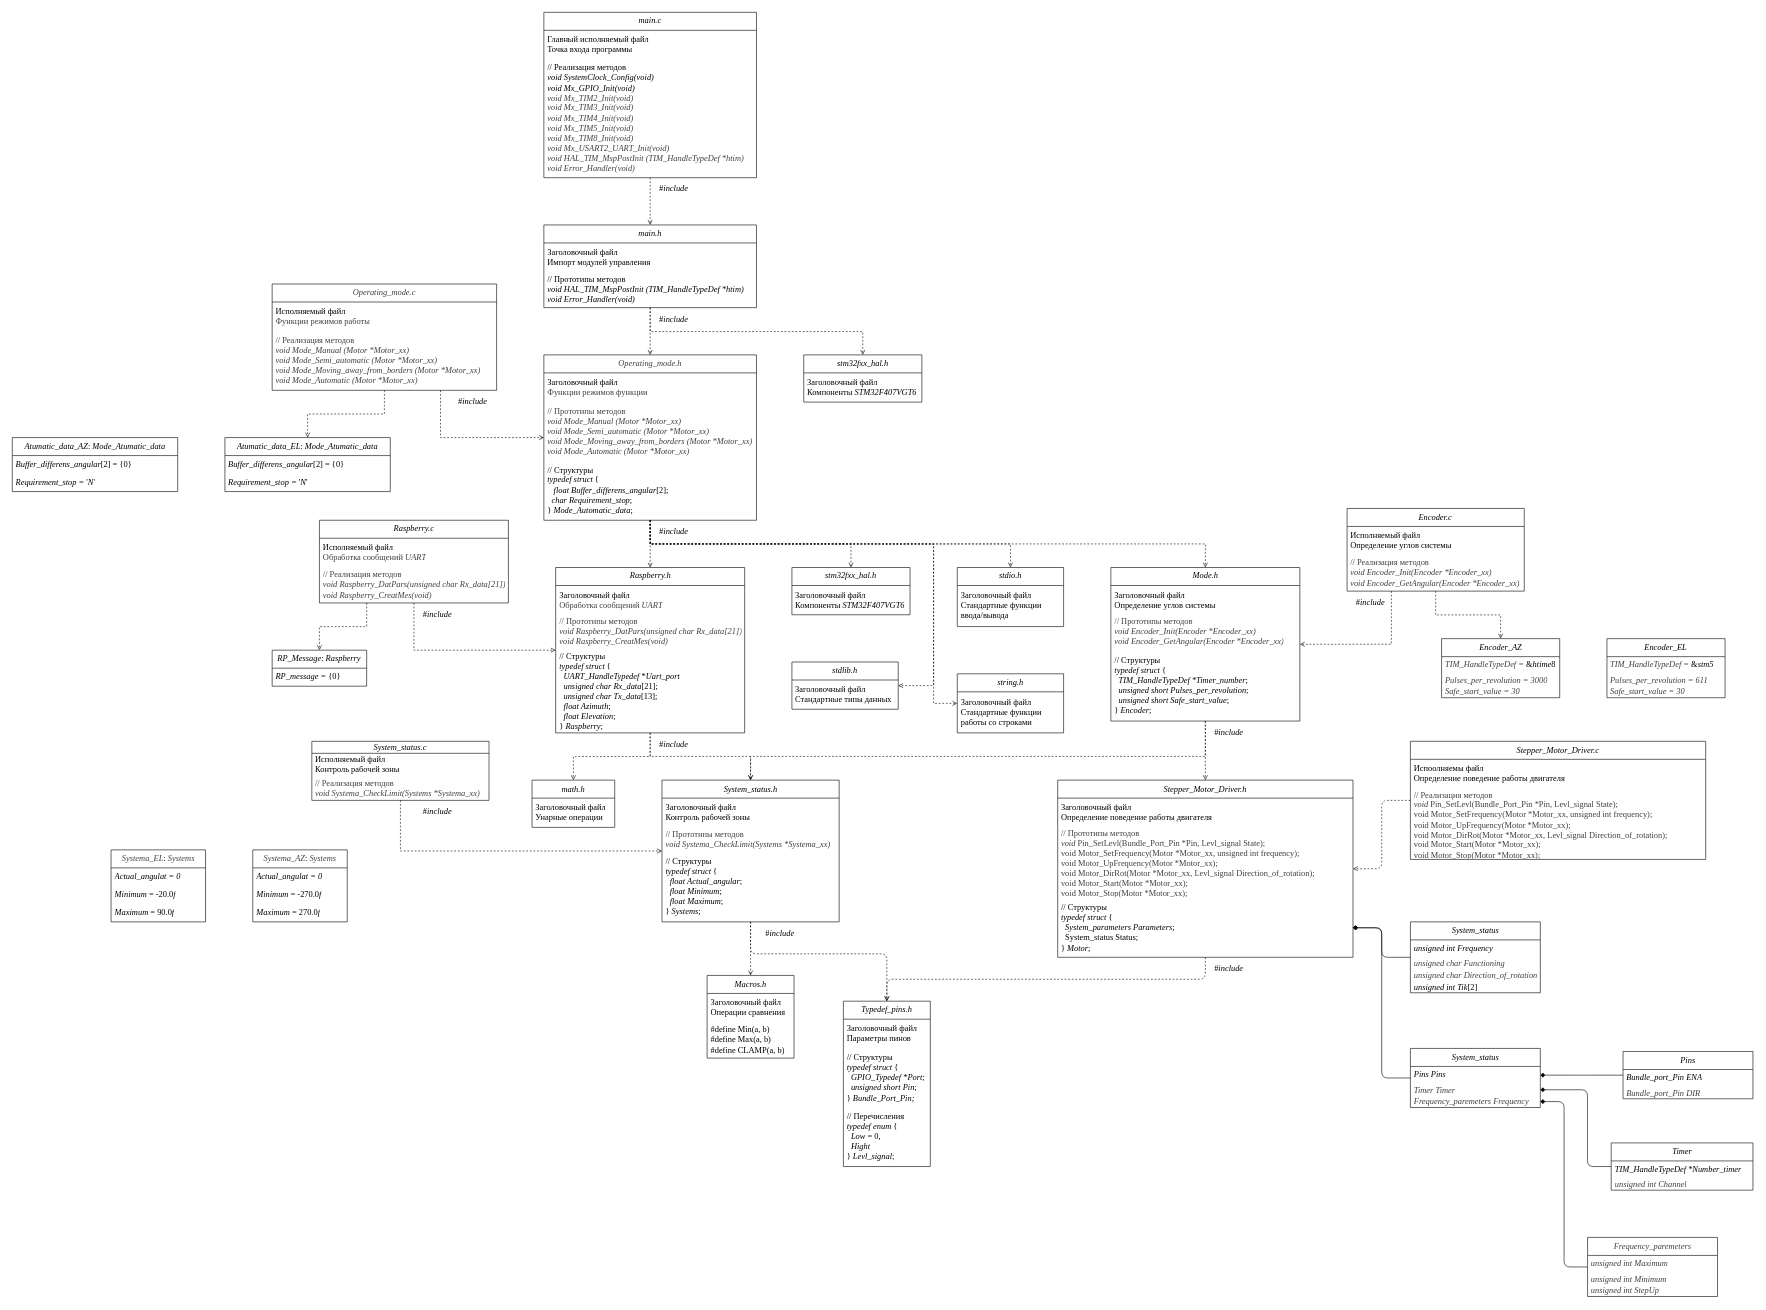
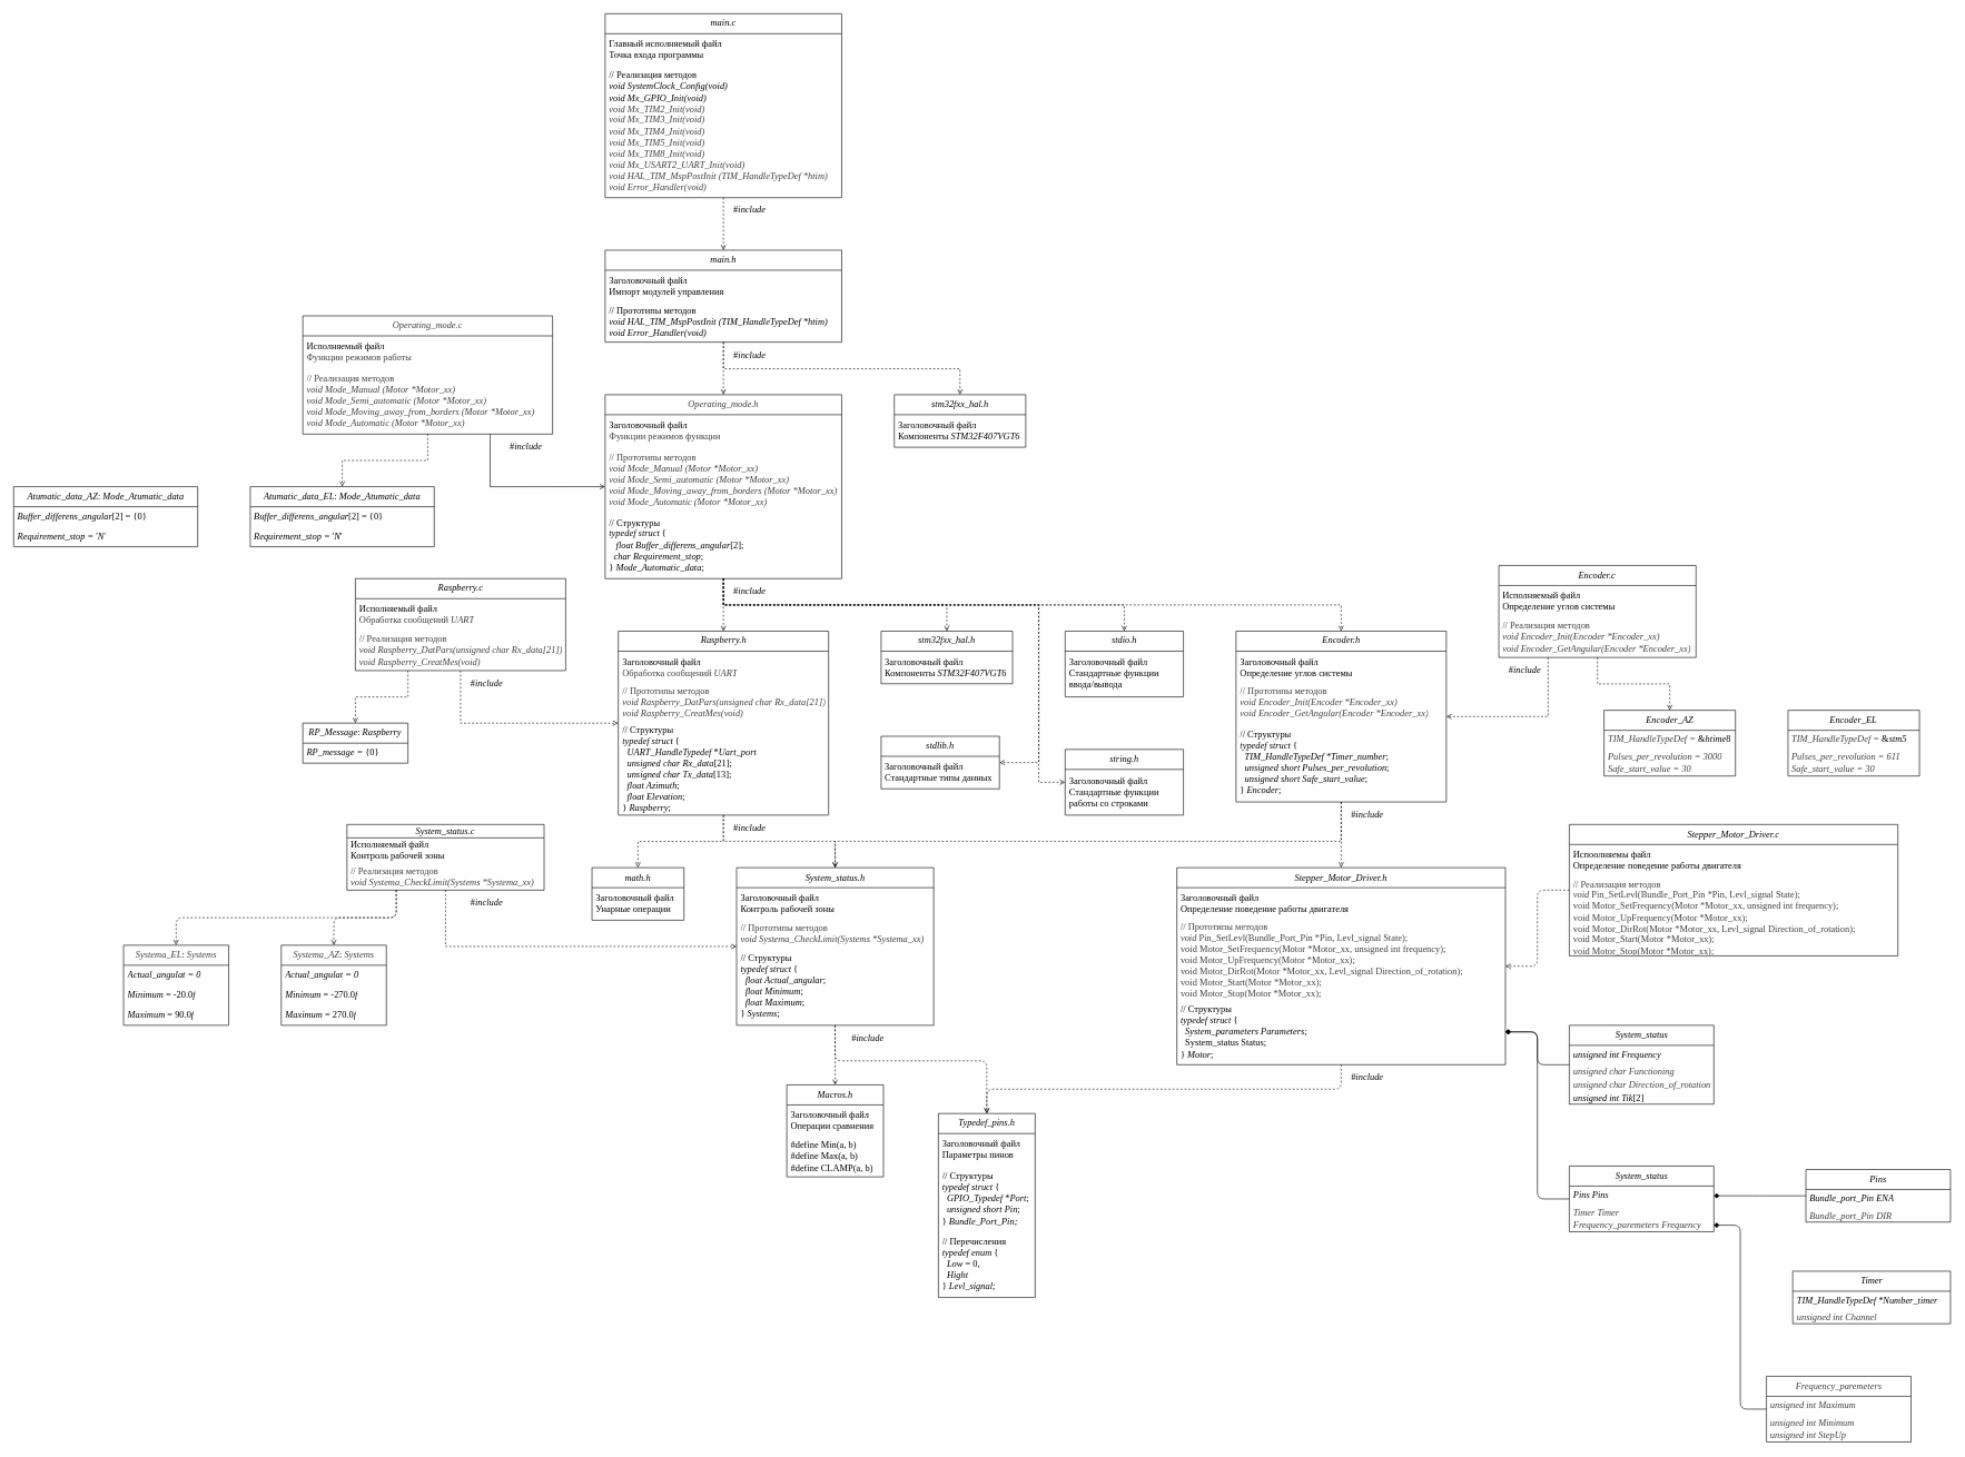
- <mxCell id="15" style="edgeStyle=orthogonalEdgeStyle;html=1;entryX=0;entryY=0.5;entryDx=0;entryDy=0;dashed=1;endArrow=open;endFill=0;exitX=0.75;exitY=1;exitDx=0;exitDy=0;fontSize=14;fontFamily=Times New Roman;rounded=0;" parent="1" source="17" target="26" edge="1"><mxGeometry relative="1" as="geometry"><mxPoint x="630.34" y="649.96" as="sourcePoint" /></mxGeometry></mxCell>
+ <mxCell id="15" style="edgeStyle=orthogonalEdgeStyle;html=1;entryX=0;entryY=0.5;entryDx=0;entryDy=0;dashed=0;endArrow=open;endFill=0;exitX=0.75;exitY=1;exitDx=0;exitDy=0;fontSize=14;fontFamily=Times New Roman;rounded=0;" parent="1" source="17" target="26" edge="1"><mxGeometry relative="1" as="geometry"><mxPoint x="630.34" y="649.96" as="sourcePoint" /></mxGeometry></mxCell>
- <mxCell id="39" value="&lt;i&gt;Mode.h&lt;/i&gt;" style="swimlane;fontStyle=0;childLayout=stackLayout;horizontal=1;startSize=30;horizontalStack=0;resizeParent=1;resizeParentMax=0;resizeLast=0;collapsible=1;marginBottom=0;whiteSpace=wrap;html=1;fontSize=14;fontFamily=Times New Roman;rounded=0;" parent="1" vertex="1"><mxGeometry x="1850.7" y="945.19" width="314.96" height="255.9" as="geometry"><mxRectangle x="1882.7" y="970.19" width="98.425" height="39.37" as="alternateBounds" /></mxGeometry></mxCell>
+ <mxCell id="39" value="&lt;i&gt;Encoder.h&lt;/i&gt;" style="swimlane;fontStyle=0;childLayout=stackLayout;horizontal=1;startSize=30;horizontalStack=0;resizeParent=1;resizeParentMax=0;resizeLast=0;collapsible=1;marginBottom=0;whiteSpace=wrap;html=1;fontSize=14;fontFamily=Times New Roman;rounded=0;" parent="1" vertex="1"><mxGeometry x="1850.7" y="945.19" width="314.96" height="255.9" as="geometry"><mxRectangle x="1882.7" y="970.19" width="98.425" height="39.37" as="alternateBounds" /></mxGeometry></mxCell>
+ <mxCell id="92" style="edgeStyle=orthogonalEdgeStyle;html=1;entryX=0.5;entryY=0;entryDx=0;entryDy=0;exitX=0.25;exitY=1;exitDx=0;exitDy=0;dashed=1;endArrow=open;endFill=0;" edge="1" parent="1" source="93" target="101"><mxGeometry relative="1" as="geometry"><mxPoint x="401.07" y="1352.95" as="targetPoint" /></mxGeometry></mxCell>
+ <mxCell id="91" style="edgeStyle=orthogonalEdgeStyle;html=1;entryX=0.5;entryY=0;entryDx=0;entryDy=0;exitX=0.25;exitY=1;exitDx=0;exitDy=0;dashed=1;endArrow=open;endFill=0;" edge="1" parent="1" source="93" target="97"><mxGeometry relative="1" as="geometry" /></mxCell>
- <mxCell id="138" style="edgeStyle=orthogonalEdgeStyle;html=1;entryX=1;entryY=0.5;entryDx=0;entryDy=0;exitX=0;exitY=0.5;exitDx=0;exitDy=0;endArrow=diamond;endFill=1;" edge="1" parent="1" source="139" target="131"><mxGeometry relative="1" as="geometry"><Array as="points"><mxPoint x="2645" y="1944" /><mxPoint x="2645" y="1816" /></Array></mxGeometry></mxCell>
